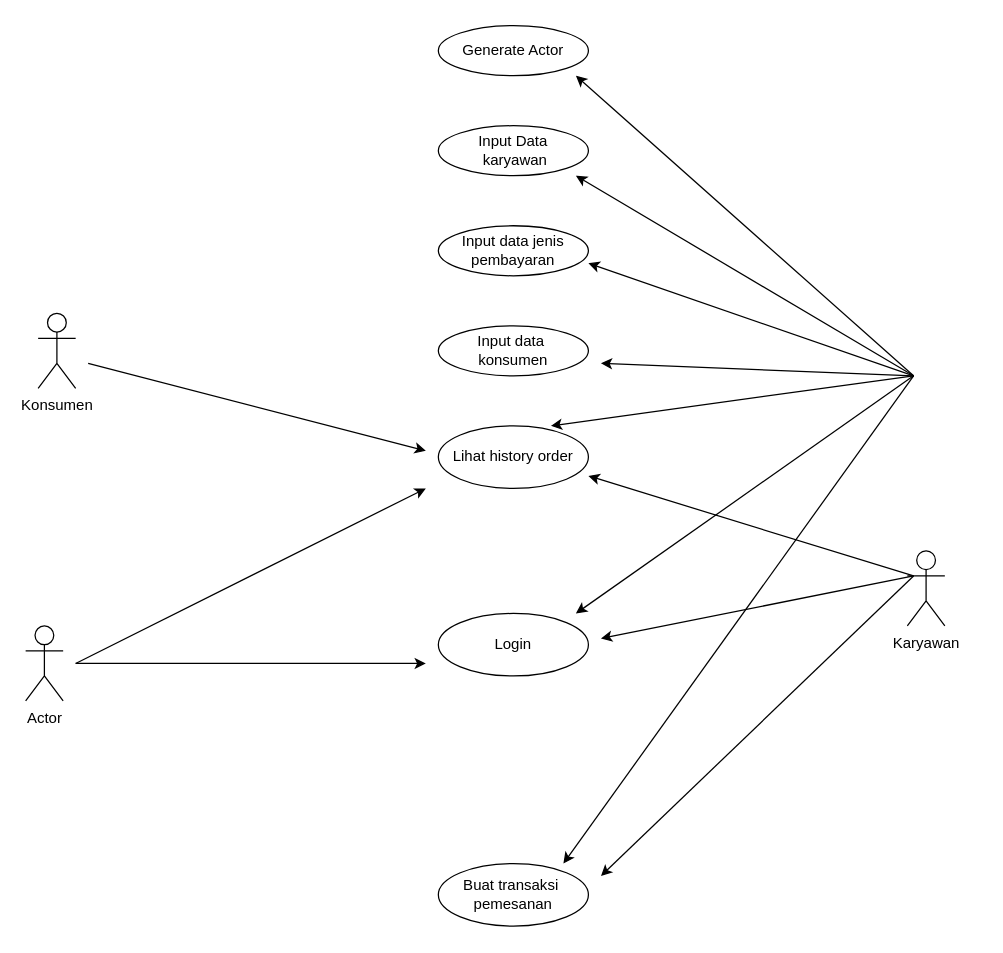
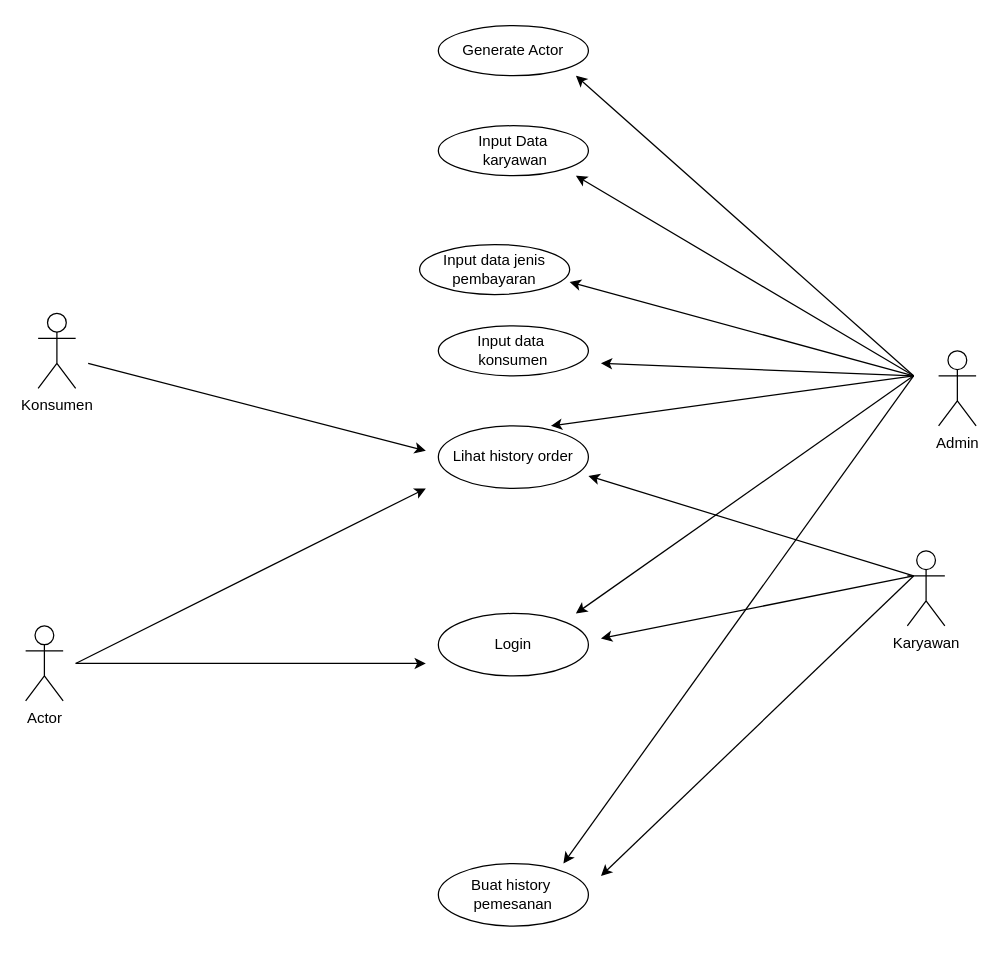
- <mxCell id="4" value="Input data jenis&lt;br&gt;pembayaran" style="ellipse;whiteSpace=wrap;html=1;" vertex="1" parent="1"><mxGeometry x="350" y="180" width="120" height="40" as="geometry" /></mxCell>
+ <mxCell id="4" value="Input data jenis&lt;br&gt;pembayaran" style="ellipse;whiteSpace=wrap;html=1;" vertex="1" parent="1"><mxGeometry x="335" y="195" width="120" height="40" as="geometry" /></mxCell>
+ <mxCell id="9" value="Admin" style="shape=umlActor;verticalLabelPosition=bottom;verticalAlign=top;html=1;outlineConnect=0;" vertex="1" parent="1"><mxGeometry x="750" y="280" width="30" height="60" as="geometry" /></mxCell>
- <mxCell id="8" value="Buat transaksi&amp;nbsp;&lt;br&gt;pemesanan" style="ellipse;whiteSpace=wrap;html=1;" vertex="1" parent="1"><mxGeometry x="350" y="690" width="120" height="50" as="geometry" /></mxCell>
+ <mxCell id="8" value="Buat history&amp;nbsp;&lt;br&gt;pemesanan" style="ellipse;whiteSpace=wrap;html=1;" vertex="1" parent="1"><mxGeometry x="350" y="690" width="120" height="50" as="geometry" /></mxCell>
